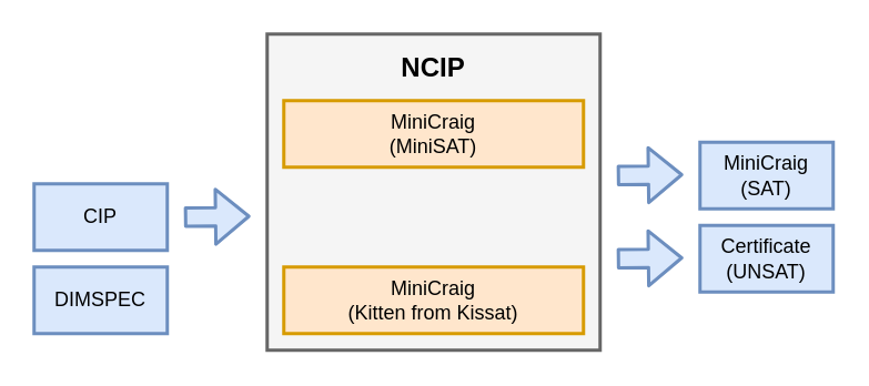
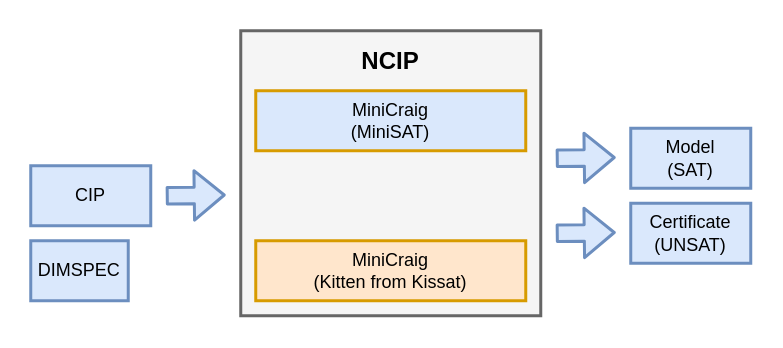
- <mxCell id="6" value="MiniCraig&lt;br&gt;(MiniSAT)" style="rounded=0;whiteSpace=wrap;html=1;strokeWidth=2;fillColor=#ffe6cc;strokeColor=#d79b00;" vertex="1" parent="1"><mxGeometry x="170" y="60" width="180" height="40" as="geometry" /></mxCell>
+ <mxCell id="6" value="MiniCraig&lt;br&gt;(MiniSAT)" style="rounded=0;whiteSpace=wrap;html=1;strokeWidth=2;fillColor=#dae8fc;strokeColor=#d79b00;" vertex="1" parent="1"><mxGeometry x="170" y="60" width="180" height="40" as="geometry" /></mxCell>
- <mxCell id="9" value="MiniCraig&lt;br&gt;(SAT)" style="rounded=0;whiteSpace=wrap;html=1;strokeWidth=2;fillColor=#dae8fc;strokeColor=#6c8ebf;" vertex="1" parent="1"><mxGeometry x="420" y="85" width="80" height="40" as="geometry" /></mxCell>
+ <mxCell id="9" value="Model&lt;br&gt;(SAT)" style="rounded=0;whiteSpace=wrap;html=1;strokeWidth=2;fillColor=#dae8fc;strokeColor=#6c8ebf;" vertex="1" parent="1"><mxGeometry x="420" y="85" width="80" height="40" as="geometry" /></mxCell>
- <mxCell id="3" value="DIMSPEC" style="rounded=0;whiteSpace=wrap;html=1;strokeWidth=2;fillColor=#dae8fc;strokeColor=#6c8ebf;" vertex="1" parent="1"><mxGeometry x="20" y="160" width="80" height="40" as="geometry" /></mxCell>
+ <mxCell id="3" value="DIMSPEC" style="rounded=0;whiteSpace=wrap;html=1;strokeWidth=2;fillColor=#dae8fc;strokeColor=#6c8ebf;" vertex="1" parent="1"><mxGeometry x="20" y="160" width="65" height="40" as="geometry" /></mxCell>
